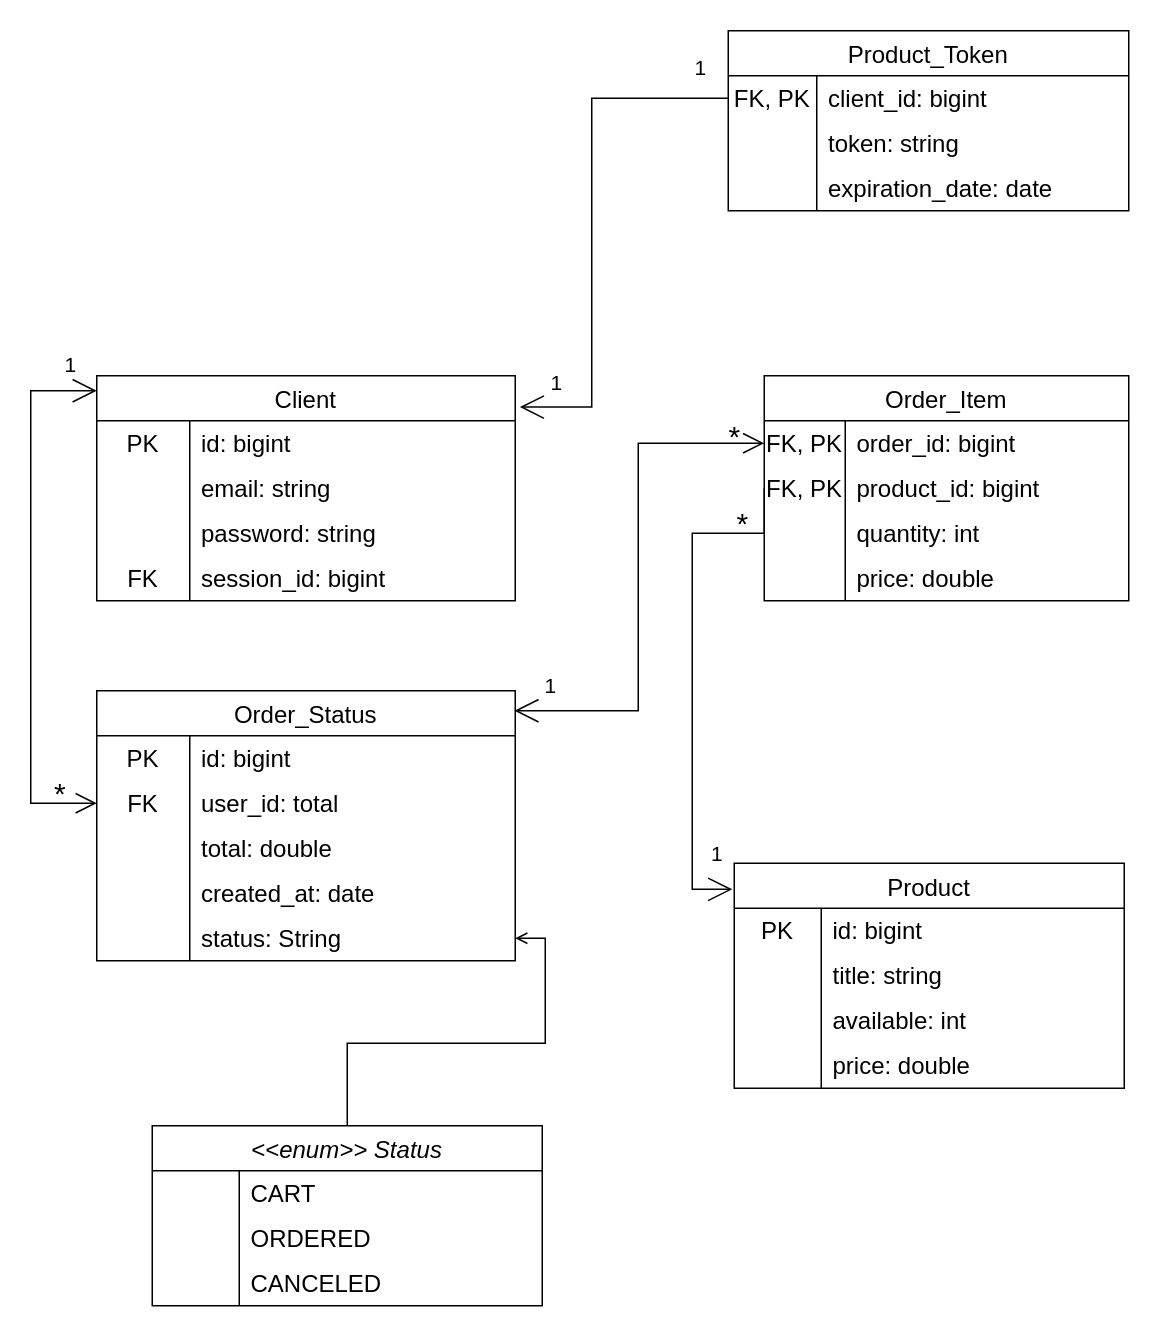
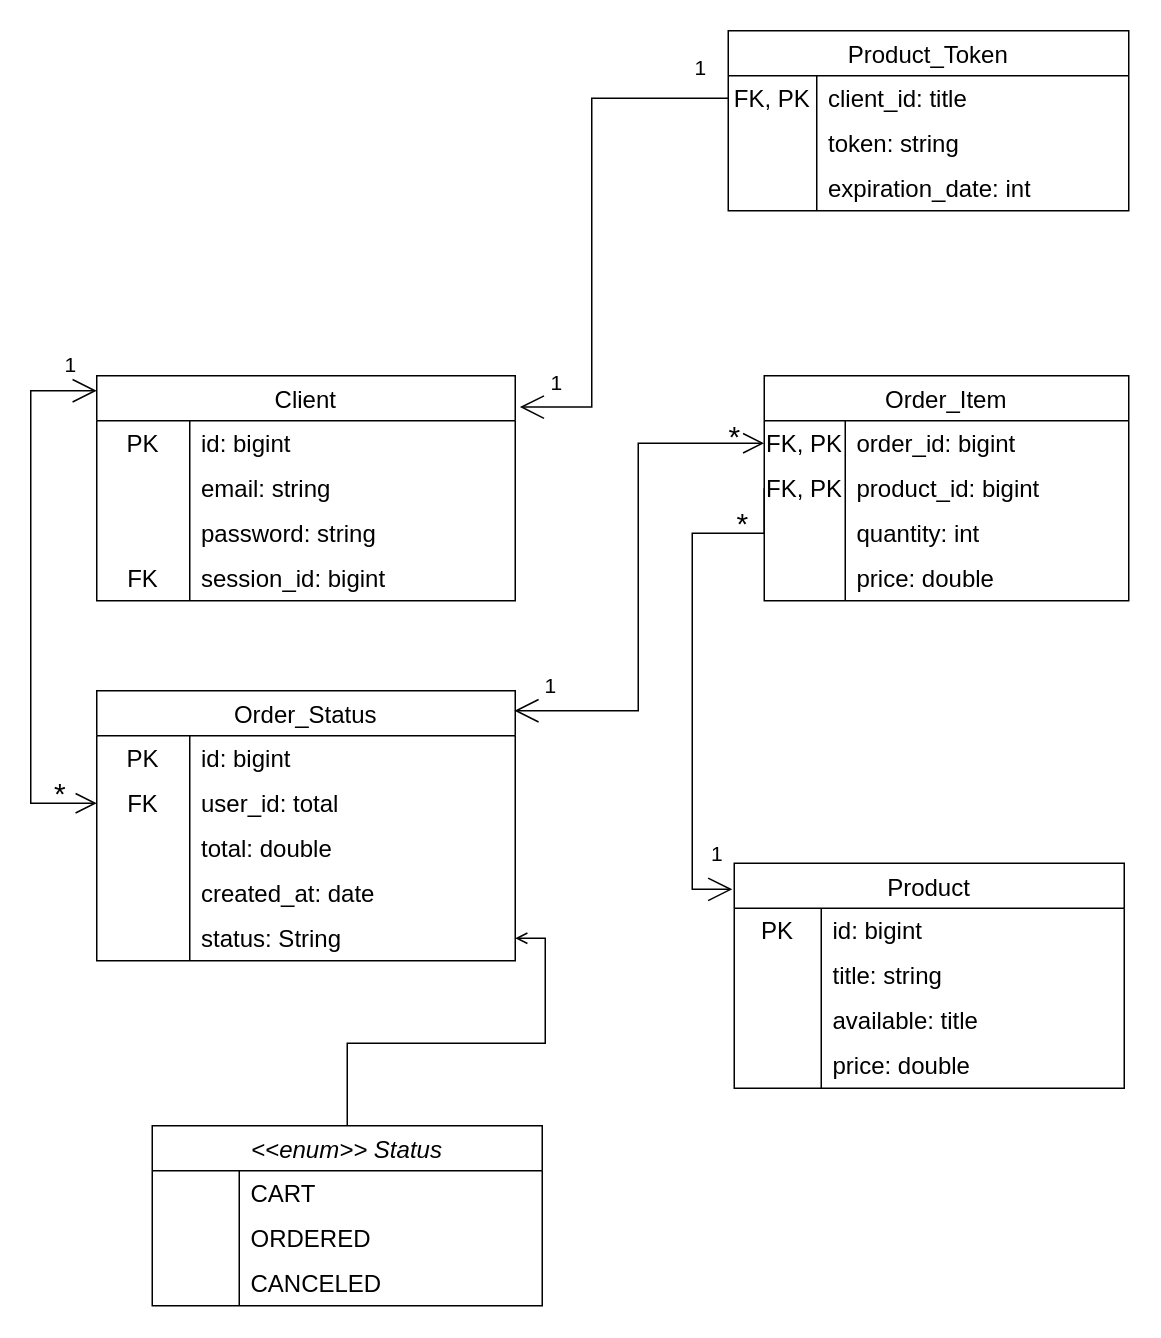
- <mxCell id="77" value="client_id: bigint" style="shape=partialRectangle;html=1;whiteSpace=wrap;connectable=0;fillColor=none;top=0;left=0;bottom=0;right=0;align=left;spacingLeft=6;overflow=hidden;strokeColor=inherit;fontSize=16;" vertex="1" parent="75"><mxGeometry x="59" width="208" height="30" as="geometry"><mxRectangle width="208" height="30" as="alternateBounds" /></mxGeometry></mxCell>
+ <mxCell id="77" value="client_id: title" style="shape=partialRectangle;html=1;whiteSpace=wrap;connectable=0;fillColor=none;top=0;left=0;bottom=0;right=0;align=left;spacingLeft=6;overflow=hidden;strokeColor=inherit;fontSize=16;" vertex="1" parent="75"><mxGeometry x="59" width="208" height="30" as="geometry"><mxRectangle width="208" height="30" as="alternateBounds" /></mxGeometry></mxCell>
- <mxCell id="83" value="expiration_date: date" style="shape=partialRectangle;html=1;whiteSpace=wrap;connectable=0;fillColor=none;top=0;left=0;bottom=0;right=0;align=left;spacingLeft=6;overflow=hidden;strokeColor=inherit;fontSize=16;" vertex="1" parent="81"><mxGeometry x="59" width="208" height="30" as="geometry"><mxRectangle width="208" height="30" as="alternateBounds" /></mxGeometry></mxCell>
+ <mxCell id="83" value="expiration_date: int" style="shape=partialRectangle;html=1;whiteSpace=wrap;connectable=0;fillColor=none;top=0;left=0;bottom=0;right=0;align=left;spacingLeft=6;overflow=hidden;strokeColor=inherit;fontSize=16;" vertex="1" parent="81"><mxGeometry x="59" width="208" height="30" as="geometry"><mxRectangle width="208" height="30" as="alternateBounds" /></mxGeometry></mxCell>
- <mxCell id="40" value="available: int" style="shape=partialRectangle;html=1;whiteSpace=wrap;connectable=0;fillColor=none;top=0;left=0;bottom=0;right=0;align=left;spacingLeft=6;overflow=hidden;strokeColor=inherit;fontSize=16;" parent="38" vertex="1"><mxGeometry x="58" width="202" height="30" as="geometry"><mxRectangle width="202" height="30" as="alternateBounds" /></mxGeometry></mxCell>
+ <mxCell id="40" value="available: title" style="shape=partialRectangle;html=1;whiteSpace=wrap;connectable=0;fillColor=none;top=0;left=0;bottom=0;right=0;align=left;spacingLeft=6;overflow=hidden;strokeColor=inherit;fontSize=16;" parent="38" vertex="1"><mxGeometry x="58" width="202" height="30" as="geometry"><mxRectangle width="202" height="30" as="alternateBounds" /></mxGeometry></mxCell>
